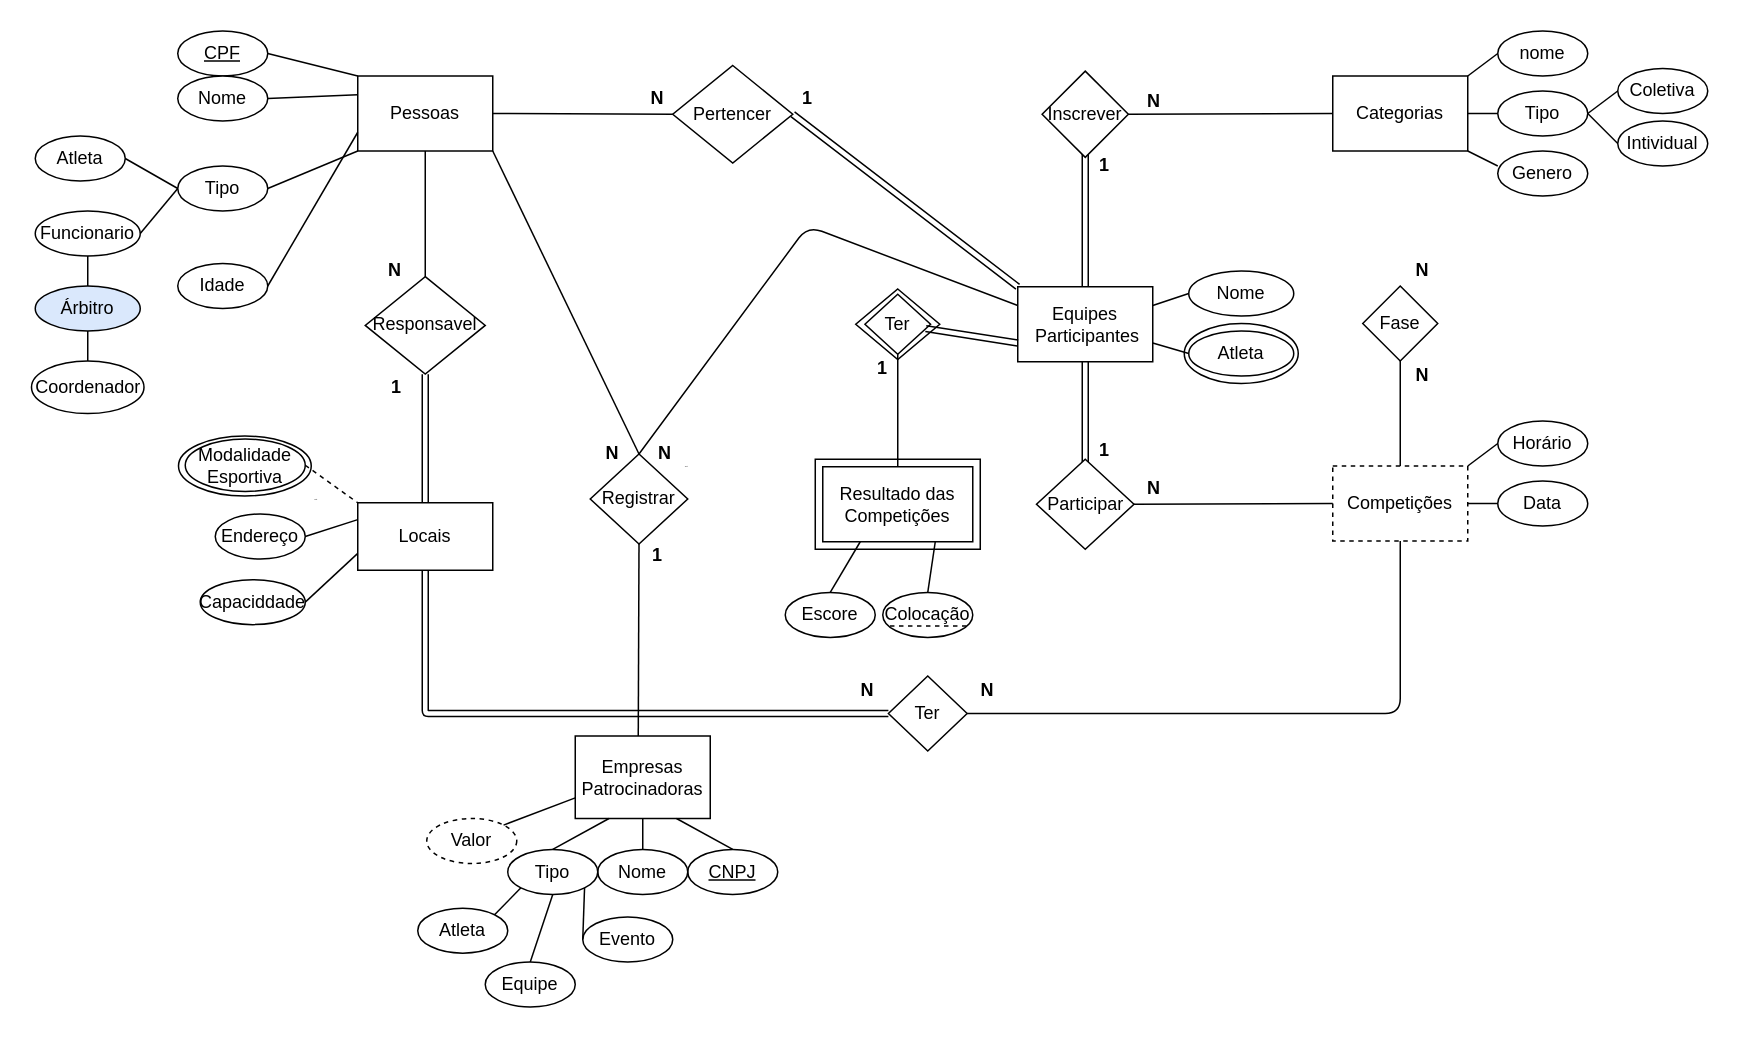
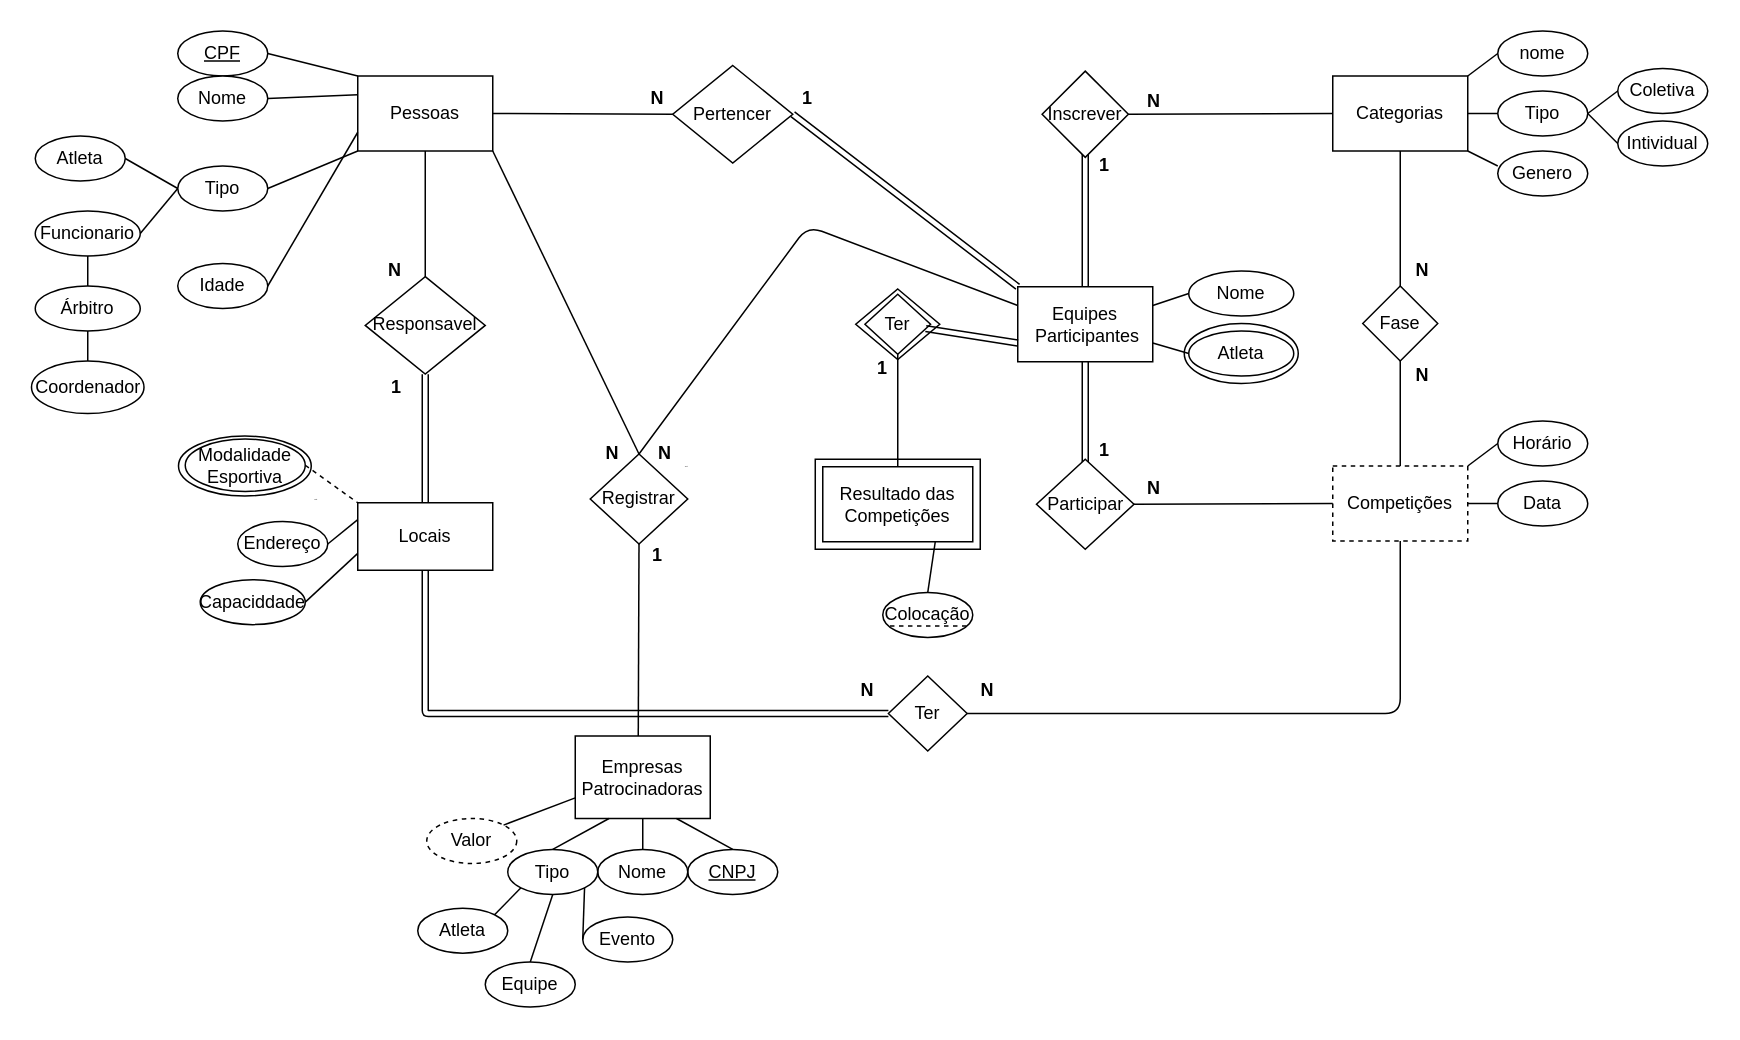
+ <mxCell id="31" value="" style="endArrow=none;html=1;exitX=0.5;exitY=0;exitDx=0;exitDy=0;entryX=0.5;entryY=1;entryDx=0;entryDy=0;" edge="1" parent="1" source="29" target="7"><mxGeometry width="50" height="50" relative="1" as="geometry"><mxPoint x="1218" y="360" as="sourcePoint" /><mxPoint x="1268" y="310" as="targetPoint" /></mxGeometry></mxCell>
- <mxCell id="78" value="Árbitro" style="ellipse;whiteSpace=wrap;html=1;fillColor=#dae8fc;" vertex="1" parent="1"><mxGeometry x="23" y="190" width="70" height="30" as="geometry" /></mxCell>
+ <mxCell id="78" value="Árbitro" style="ellipse;whiteSpace=wrap;html=1;" vertex="1" parent="1"><mxGeometry x="23" y="190" width="70" height="30" as="geometry" /></mxCell>
- <mxCell id="35" value="Endereço" style="ellipse;whiteSpace=wrap;html=1;" vertex="1" parent="1"><mxGeometry x="143" y="342" width="60" height="30" as="geometry" /></mxCell>
+ <mxCell id="35" value="Endereço" style="ellipse;whiteSpace=wrap;html=1;" vertex="1" parent="1"><mxGeometry x="158" y="347" width="60" height="30" as="geometry" /></mxCell>
- <mxCell id="67" value="" style="endArrow=none;html=1;fontSize=1;fontColor=#000000;entryX=0.25;entryY=1;entryDx=0;entryDy=0;exitX=0.5;exitY=0;exitDx=0;exitDy=0;" edge="1" parent="1" source="68" target="13"><mxGeometry width="50" height="50" relative="1" as="geometry"><mxPoint x="573" y="390.5" as="sourcePoint" /><mxPoint x="658" y="360.5" as="targetPoint" /></mxGeometry></mxCell>
- <mxCell id="68" value="Escore" style="ellipse;whiteSpace=wrap;html=1;" vertex="1" parent="1"><mxGeometry x="523" y="394.25" width="60" height="30" as="geometry" /></mxCell>
